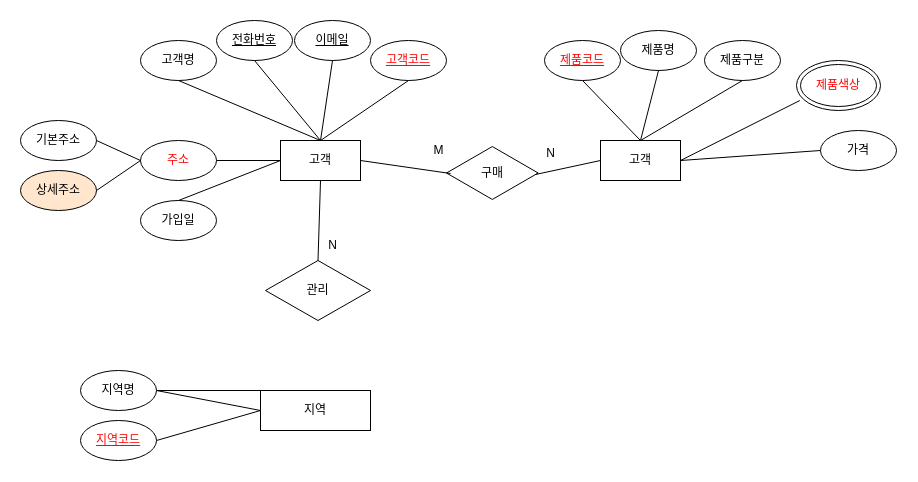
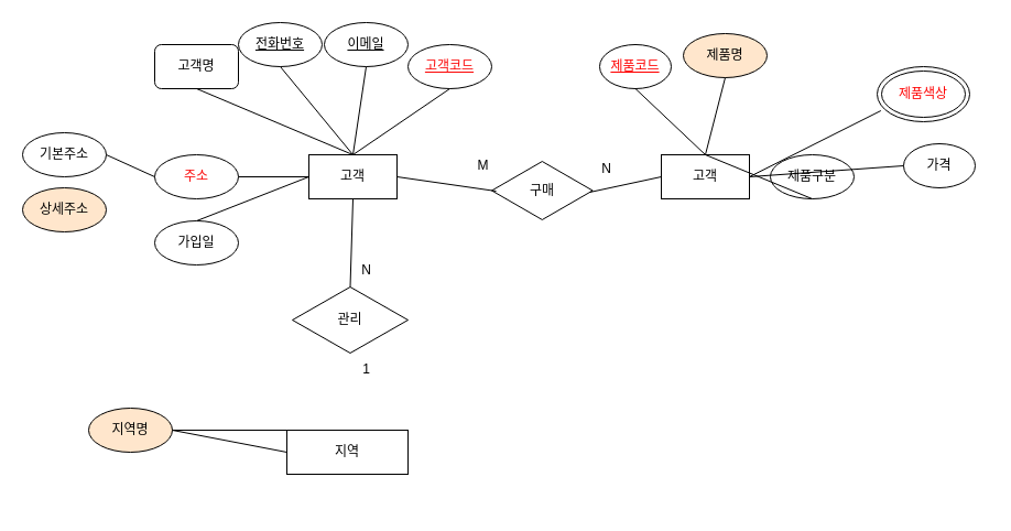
- <mxCell id="27" value="제품명" style="ellipse;whiteSpace=wrap;html=1;strokeWidth=1;" vertex="1" parent="1"><mxGeometry x="620" y="30" width="76" height="40" as="geometry" /></mxCell>
+ <mxCell id="27" value="제품명" style="ellipse;whiteSpace=wrap;html=1;strokeWidth=1;fillColor=#ffe6cc;" vertex="1" parent="1"><mxGeometry x="620" y="30" width="76" height="40" as="geometry" /></mxCell>
- <mxCell id="11" value="고객명" style="ellipse;whiteSpace=wrap;html=1;strokeWidth=1;" vertex="1" parent="1"><mxGeometry x="140" y="40" width="76" height="40" as="geometry" /></mxCell>
+ <mxCell id="11" value="고객명" style="whiteSpace=wrap;html=1;strokeWidth=1;rounded=1;" vertex="1" parent="1"><mxGeometry x="140" y="40" width="76" height="40" as="geometry" /></mxCell>
- <mxCell id="25" value="제품코드" style="ellipse;whiteSpace=wrap;html=1;strokeWidth=1;fontStyle=4;fontColor=#FF0000;" vertex="1" parent="1"><mxGeometry x="544" y="40" width="76" height="40" as="geometry" /></mxCell>
+ <mxCell id="25" value="제품코드" style="ellipse;whiteSpace=wrap;html=1;strokeWidth=1;fontStyle=4;fontColor=#FF0000;" vertex="1" parent="1"><mxGeometry x="544" y="40" width="65" height="40" as="geometry" /></mxCell>
- <mxCell id="20" value="제품구분" style="ellipse;whiteSpace=wrap;html=1;strokeWidth=1;" vertex="1" parent="1"><mxGeometry x="704" y="40" width="76" height="40" as="geometry" /></mxCell>
+ <mxCell id="20" value="제품구분" style="ellipse;whiteSpace=wrap;html=1;strokeWidth=1;" vertex="1" parent="1"><mxGeometry x="699" y="140" width="76" height="40" as="geometry" /></mxCell>
- <mxCell id="23" value="가격" style="ellipse;whiteSpace=wrap;html=1;strokeWidth=1;" vertex="1" parent="1"><mxGeometry x="820" y="130" width="76" height="40" as="geometry" /></mxCell>
+ <mxCell id="23" value="가격" style="ellipse;whiteSpace=wrap;html=1;strokeWidth=1;" vertex="1" parent="1"><mxGeometry x="820" y="130" width="65" height="40" as="geometry" /></mxCell>
- <mxCell id="18" value="" style="endArrow=none;html=1;rounded=0;entryX=1;entryY=0.5;entryDx=0;entryDy=0;exitX=0;exitY=0.5;exitDx=0;exitDy=0;strokeWidth=1;" edge="1" parent="1" target="17" source="7"><mxGeometry width="50" height="50" relative="1" as="geometry"><mxPoint x="200" y="270" as="sourcePoint" /><mxPoint x="270" y="240" as="targetPoint" /></mxGeometry></mxCell>
+ <mxCell id="42" value="1" style="text;html=1;align=center;verticalAlign=middle;resizable=0;points=[];autosize=1;strokeColor=none;fillColor=none;" vertex="1" parent="1"><mxGeometry x="317" y="320" width="30" height="30" as="geometry" /></mxCell>
- <mxCell id="37" value="지역명" style="ellipse;whiteSpace=wrap;html=1;strokeWidth=1;" vertex="1" parent="1"><mxGeometry x="80" y="370" width="76" height="40" as="geometry" /></mxCell>
+ <mxCell id="37" value="지역명" style="ellipse;whiteSpace=wrap;html=1;strokeWidth=1;fillColor=#ffe6cc;" vertex="1" parent="1"><mxGeometry x="80" y="370" width="76" height="40" as="geometry" /></mxCell>
- <mxCell id="40" value="" style="endArrow=none;html=1;rounded=0;exitX=0;exitY=0.5;exitDx=0;exitDy=0;strokeWidth=1;entryX=1;entryY=0.5;entryDx=0;entryDy=0;" edge="1" parent="1" target="39" source="36"><mxGeometry width="50" height="50" relative="1" as="geometry"><mxPoint x="265" y="410" as="sourcePoint" /><mxPoint x="170" y="450" as="targetPoint" /></mxGeometry></mxCell>
- <mxCell id="39" value="지역코드" style="ellipse;whiteSpace=wrap;html=1;strokeWidth=1;fontStyle=4;fontColor=#fb0909;" vertex="1" parent="1"><mxGeometry x="80" y="420" width="76" height="40" as="geometry" /></mxCell>
